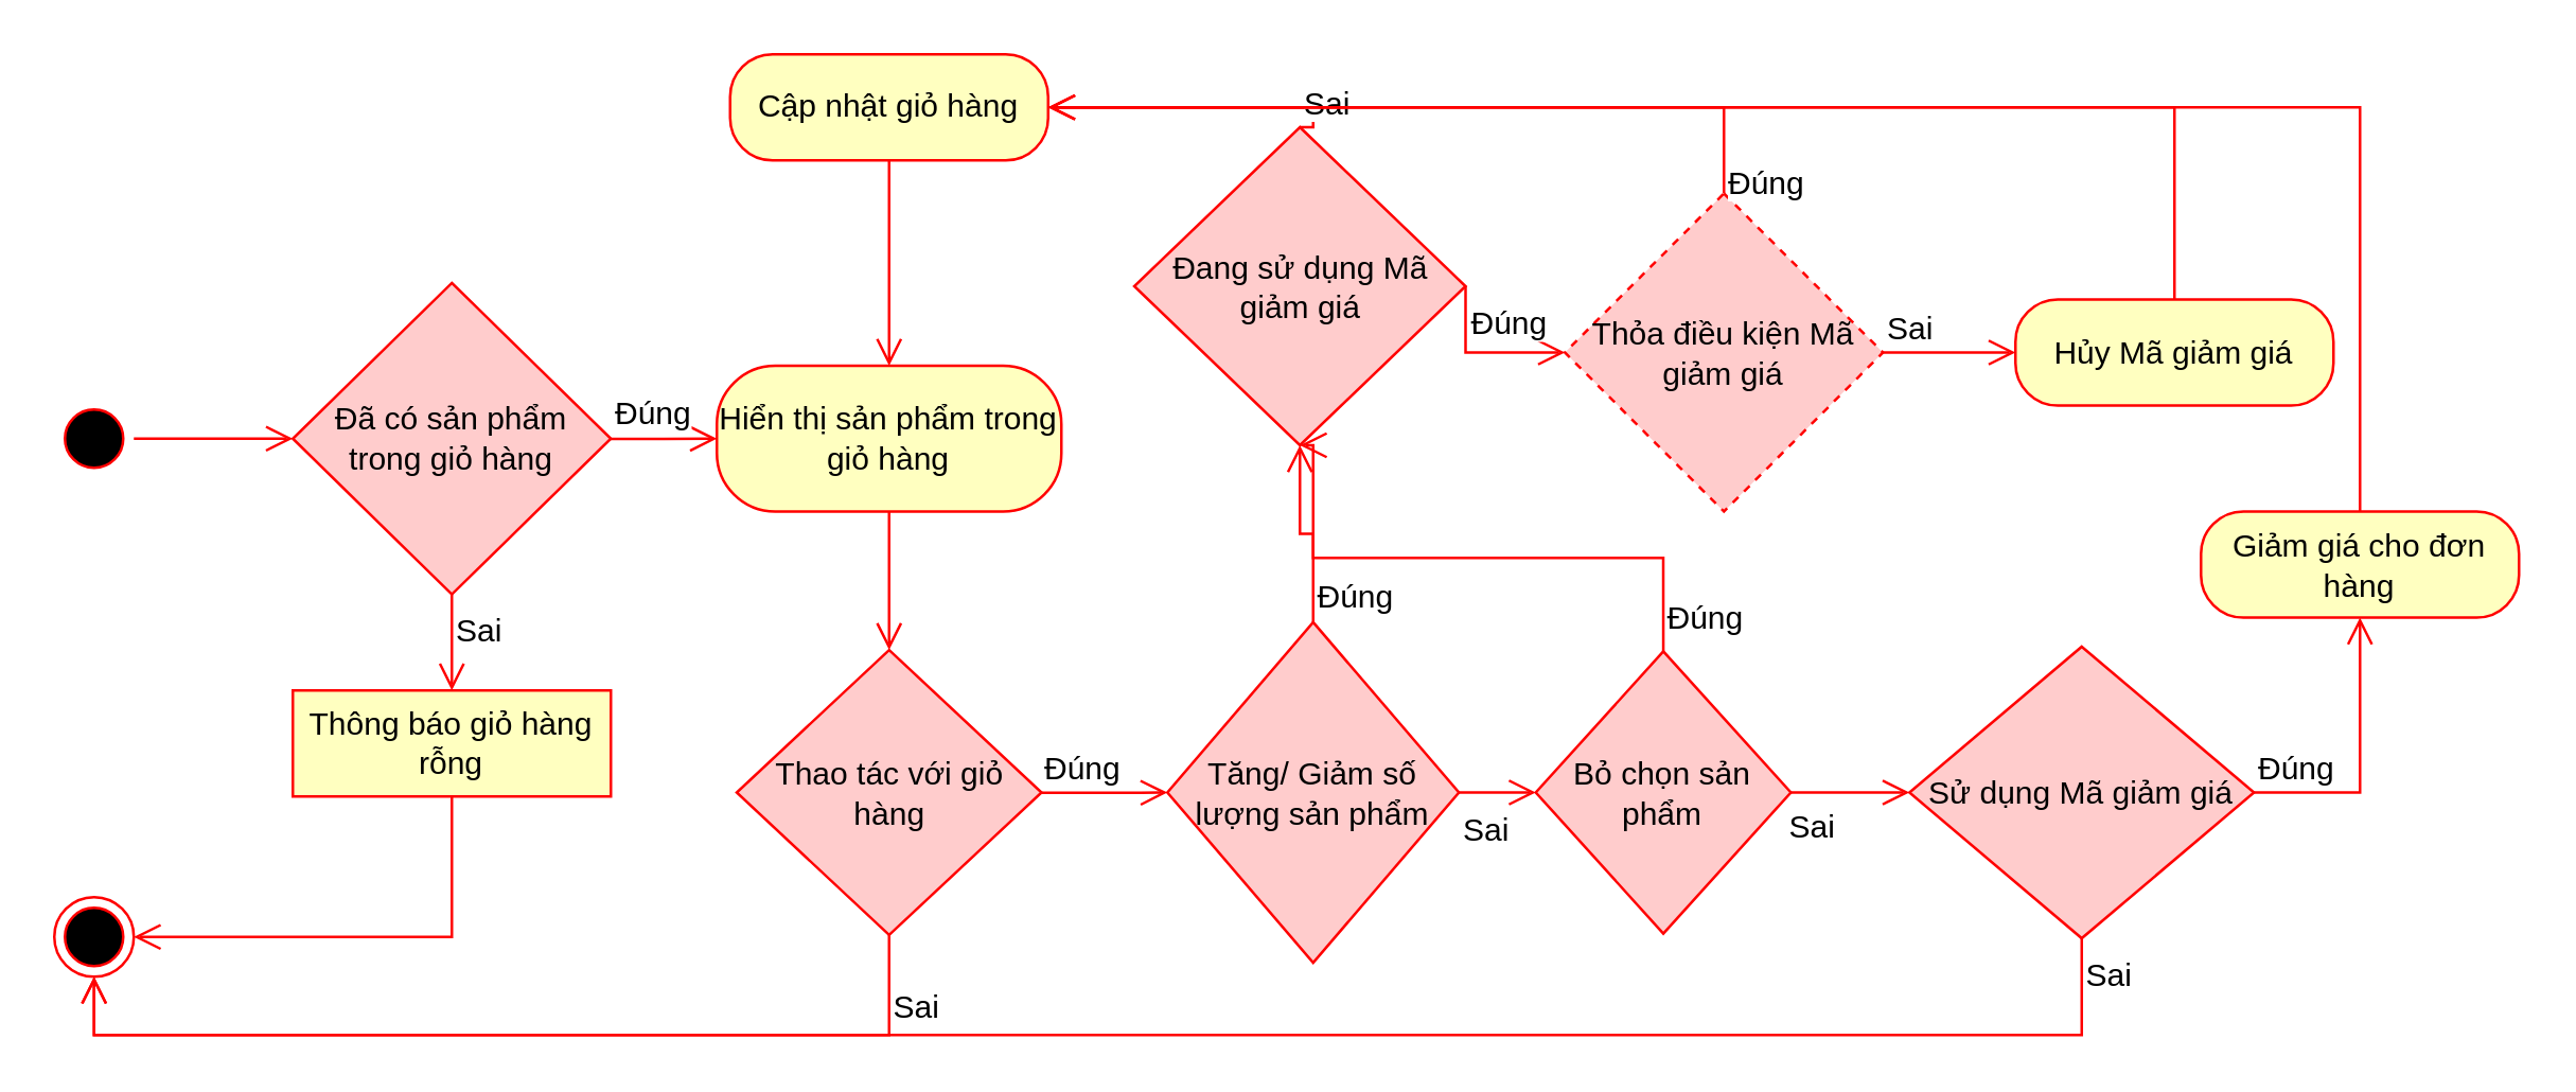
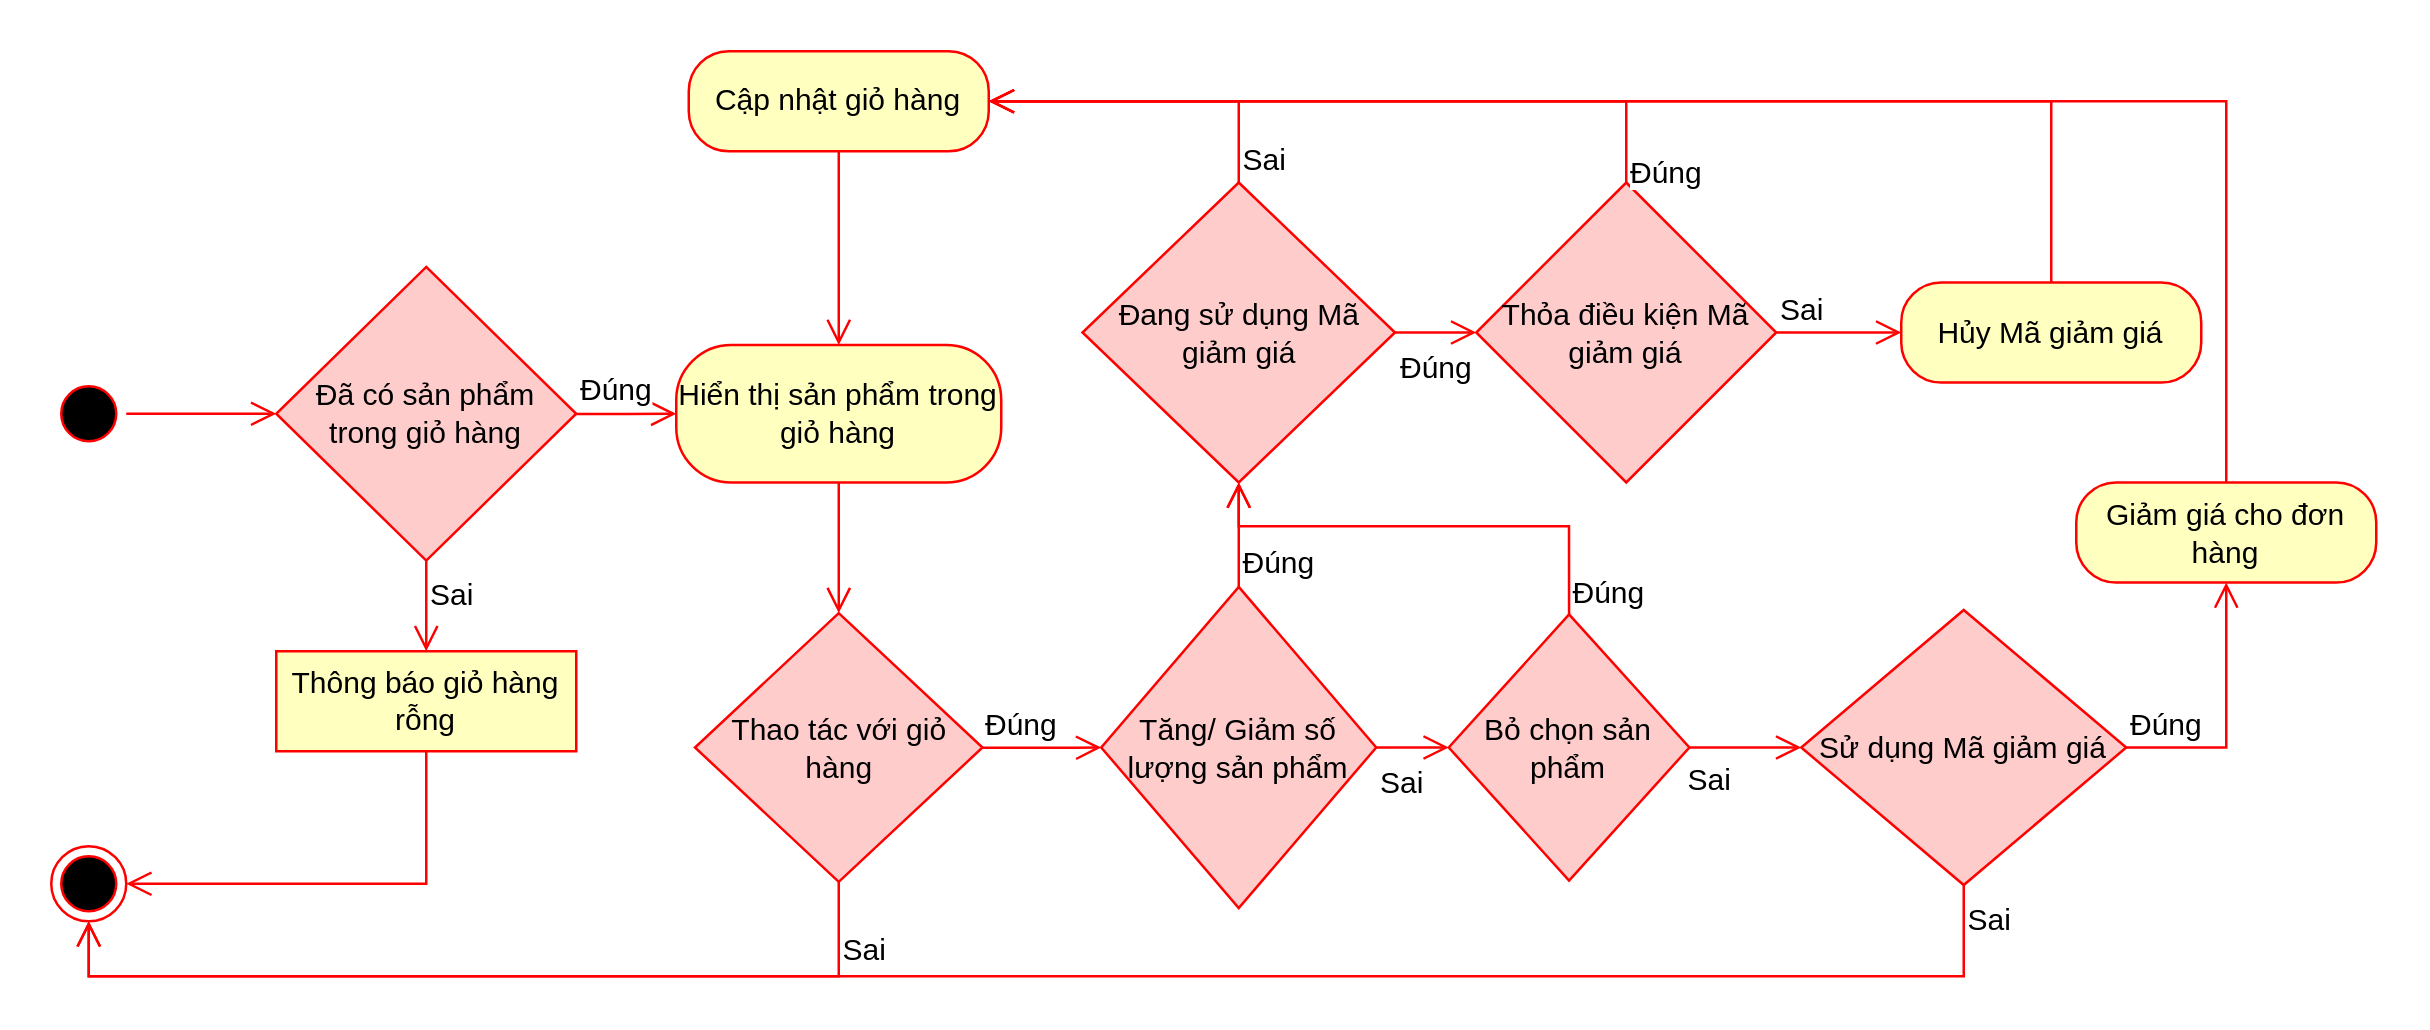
- <mxCell id="21" value="Đang sử dụng Mã giảm giá" style="rhombus;whiteSpace=wrap;html=1;fillColor=#FFCCCC;strokeColor=#ff0000;fontSize=12;" parent="1" vertex="1"><mxGeometry x="427.5" y="47.5" width="125" height="120" as="geometry" /></mxCell>
+ <mxCell id="21" value="Đang sử dụng Mã giảm giá" style="rhombus;whiteSpace=wrap;html=1;fillColor=#FFCCCC;strokeColor=#ff0000;fontSize=12;" parent="1" vertex="1"><mxGeometry x="432.5" y="72.5" width="125" height="120" as="geometry" /></mxCell>
- <mxCell id="24" value="Thỏa điều kiện Mã giảm giá" style="rhombus;whiteSpace=wrap;html=1;fillColor=#FFCCCC;strokeColor=#ff0000;fontSize=12;dashed=1;" parent="1" vertex="1"><mxGeometry x="590" y="72.5" width="120" height="120" as="geometry" /></mxCell>
+ <mxCell id="24" value="Thỏa điều kiện Mã giảm giá" style="rhombus;whiteSpace=wrap;html=1;fillColor=#FFCCCC;strokeColor=#ff0000;fontSize=12;" parent="1" vertex="1"><mxGeometry x="590" y="72.5" width="120" height="120" as="geometry" /></mxCell>
